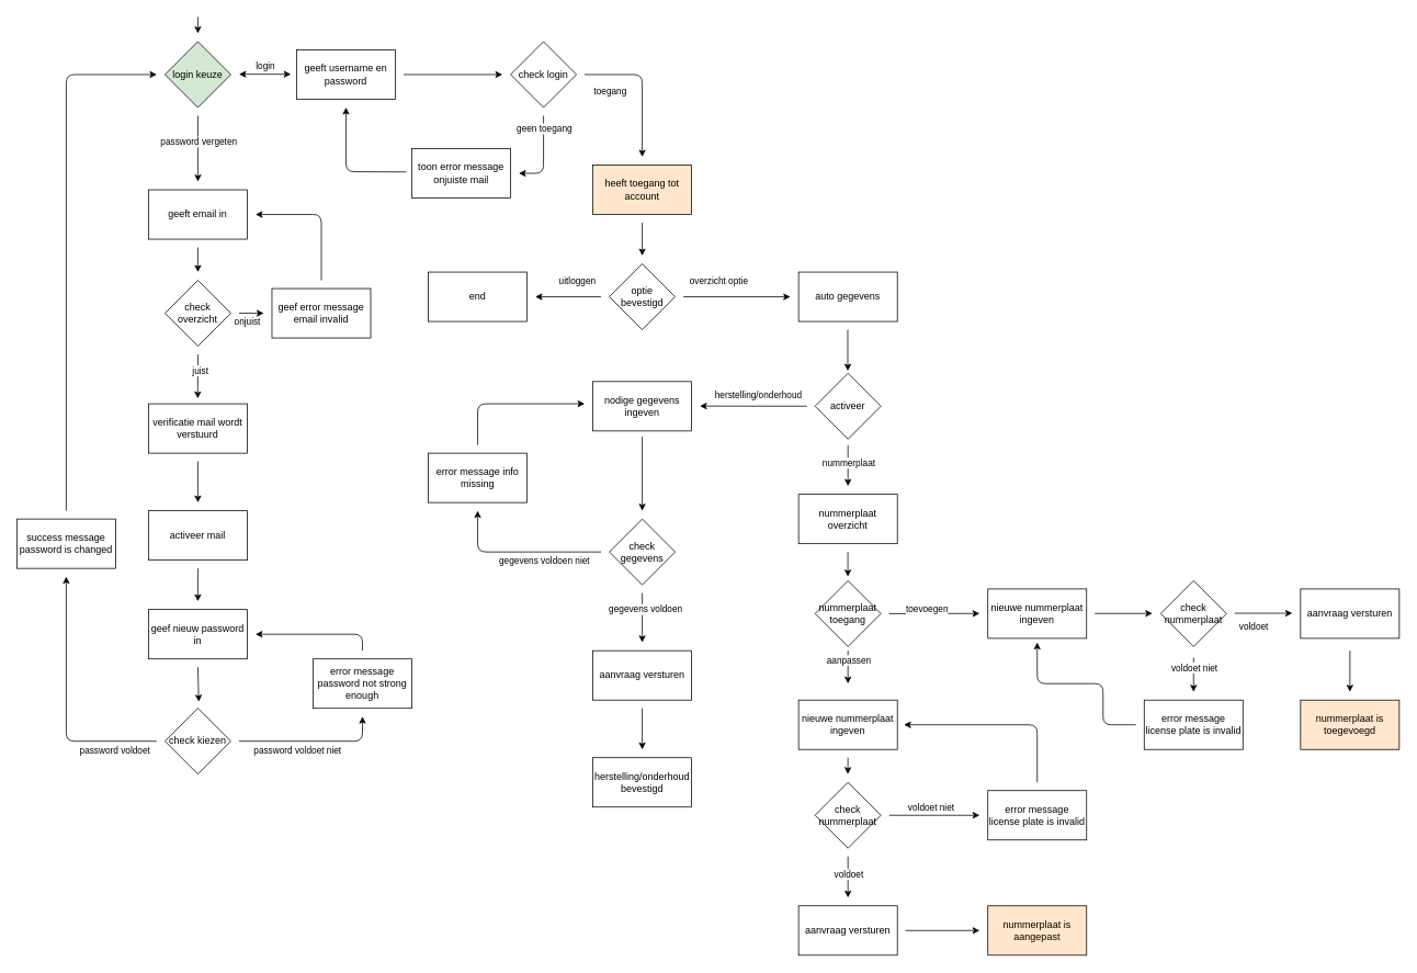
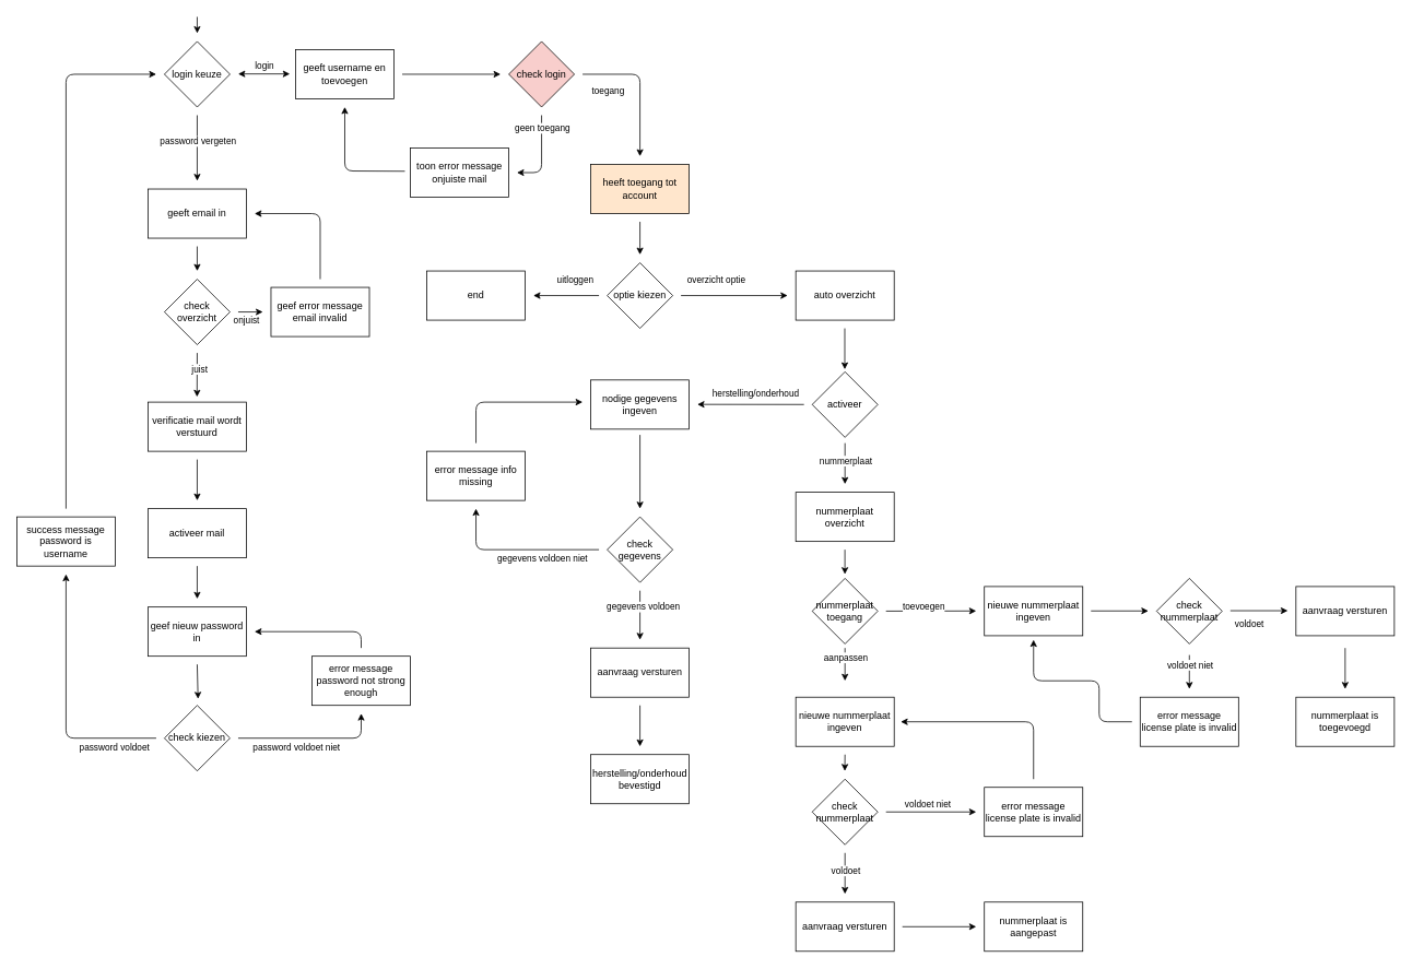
- <mxCell id="20" value="login keuze" style="rhombus;whiteSpace=wrap;html=1;fillColor=#d5e8d4;" vertex="1" parent="1"><mxGeometry x="200" y="50" width="80" height="80" as="geometry" /></mxCell>
+ <mxCell id="20" value="login keuze" style="rhombus;whiteSpace=wrap;html=1;" vertex="1" parent="1"><mxGeometry x="200" y="50" width="80" height="80" as="geometry" /></mxCell>
- <mxCell id="3" value="&lt;div&gt;geeft username en password&lt;/div&gt;" style="whiteSpace=wrap;html=1;" vertex="1" parent="1"><mxGeometry x="360" y="60" width="120" height="60" as="geometry" /></mxCell>
+ <mxCell id="3" value="&lt;div&gt;geeft username en toevoegen&lt;/div&gt;" style="whiteSpace=wrap;html=1;" vertex="1" parent="1"><mxGeometry x="360" y="60" width="120" height="60" as="geometry" /></mxCell>
- <mxCell id="2" value="check login" style="rhombus;whiteSpace=wrap;html=1;" vertex="1" parent="1"><mxGeometry x="620" y="50" width="80" height="80" as="geometry" /></mxCell>
+ <mxCell id="2" value="check login" style="rhombus;whiteSpace=wrap;html=1;fillColor=#f8cecc;" vertex="1" parent="1"><mxGeometry x="620" y="50" width="80" height="80" as="geometry" /></mxCell>
- <mxCell id="10" value="&lt;div&gt;optie bevestigd&lt;/div&gt;" style="rhombus;whiteSpace=wrap;html=1;" vertex="1" parent="1"><mxGeometry x="740" y="320" width="80" height="80" as="geometry" /></mxCell>
+ <mxCell id="10" value="&lt;div&gt;optie kiezen&lt;/div&gt;" style="rhombus;whiteSpace=wrap;html=1;" vertex="1" parent="1"><mxGeometry x="740" y="320" width="80" height="80" as="geometry" /></mxCell>
- <mxCell id="15" value="auto gegevens" style="whiteSpace=wrap;html=1;" vertex="1" parent="1"><mxGeometry x="970" y="330" width="120" height="60" as="geometry" /></mxCell>
+ <mxCell id="15" value="auto overzicht" style="whiteSpace=wrap;html=1;" vertex="1" parent="1"><mxGeometry x="970" y="330" width="120" height="60" as="geometry" /></mxCell>
- <mxCell id="48" value="success message password is changed" style="whiteSpace=wrap;html=1;" vertex="1" parent="1"><mxGeometry x="20" y="630" width="120" height="60" as="geometry" /></mxCell>
+ <mxCell id="48" value="success message password is username" style="whiteSpace=wrap;html=1;" vertex="1" parent="1"><mxGeometry x="20" y="630" width="120" height="60" as="geometry" /></mxCell>
- <mxCell id="97" value="nummerplaat is toegevoegd" style="whiteSpace=wrap;html=1;fillColor=#ffe6cc;" vertex="1" parent="1"><mxGeometry x="1580" y="850" width="120" height="60" as="geometry" /></mxCell>
+ <mxCell id="97" value="nummerplaat is toegevoegd" style="whiteSpace=wrap;html=1;" vertex="1" parent="1"><mxGeometry x="1580" y="850" width="120" height="60" as="geometry" /></mxCell>
- <mxCell id="83" value="nummerplaat is aangepast" style="whiteSpace=wrap;html=1;fillColor=#ffe6cc;" vertex="1" parent="1"><mxGeometry x="1200" y="1100" width="120" height="60" as="geometry" /></mxCell>
+ <mxCell id="83" value="nummerplaat is aangepast" style="whiteSpace=wrap;html=1;" vertex="1" parent="1"><mxGeometry x="1200" y="1100" width="120" height="60" as="geometry" /></mxCell>
